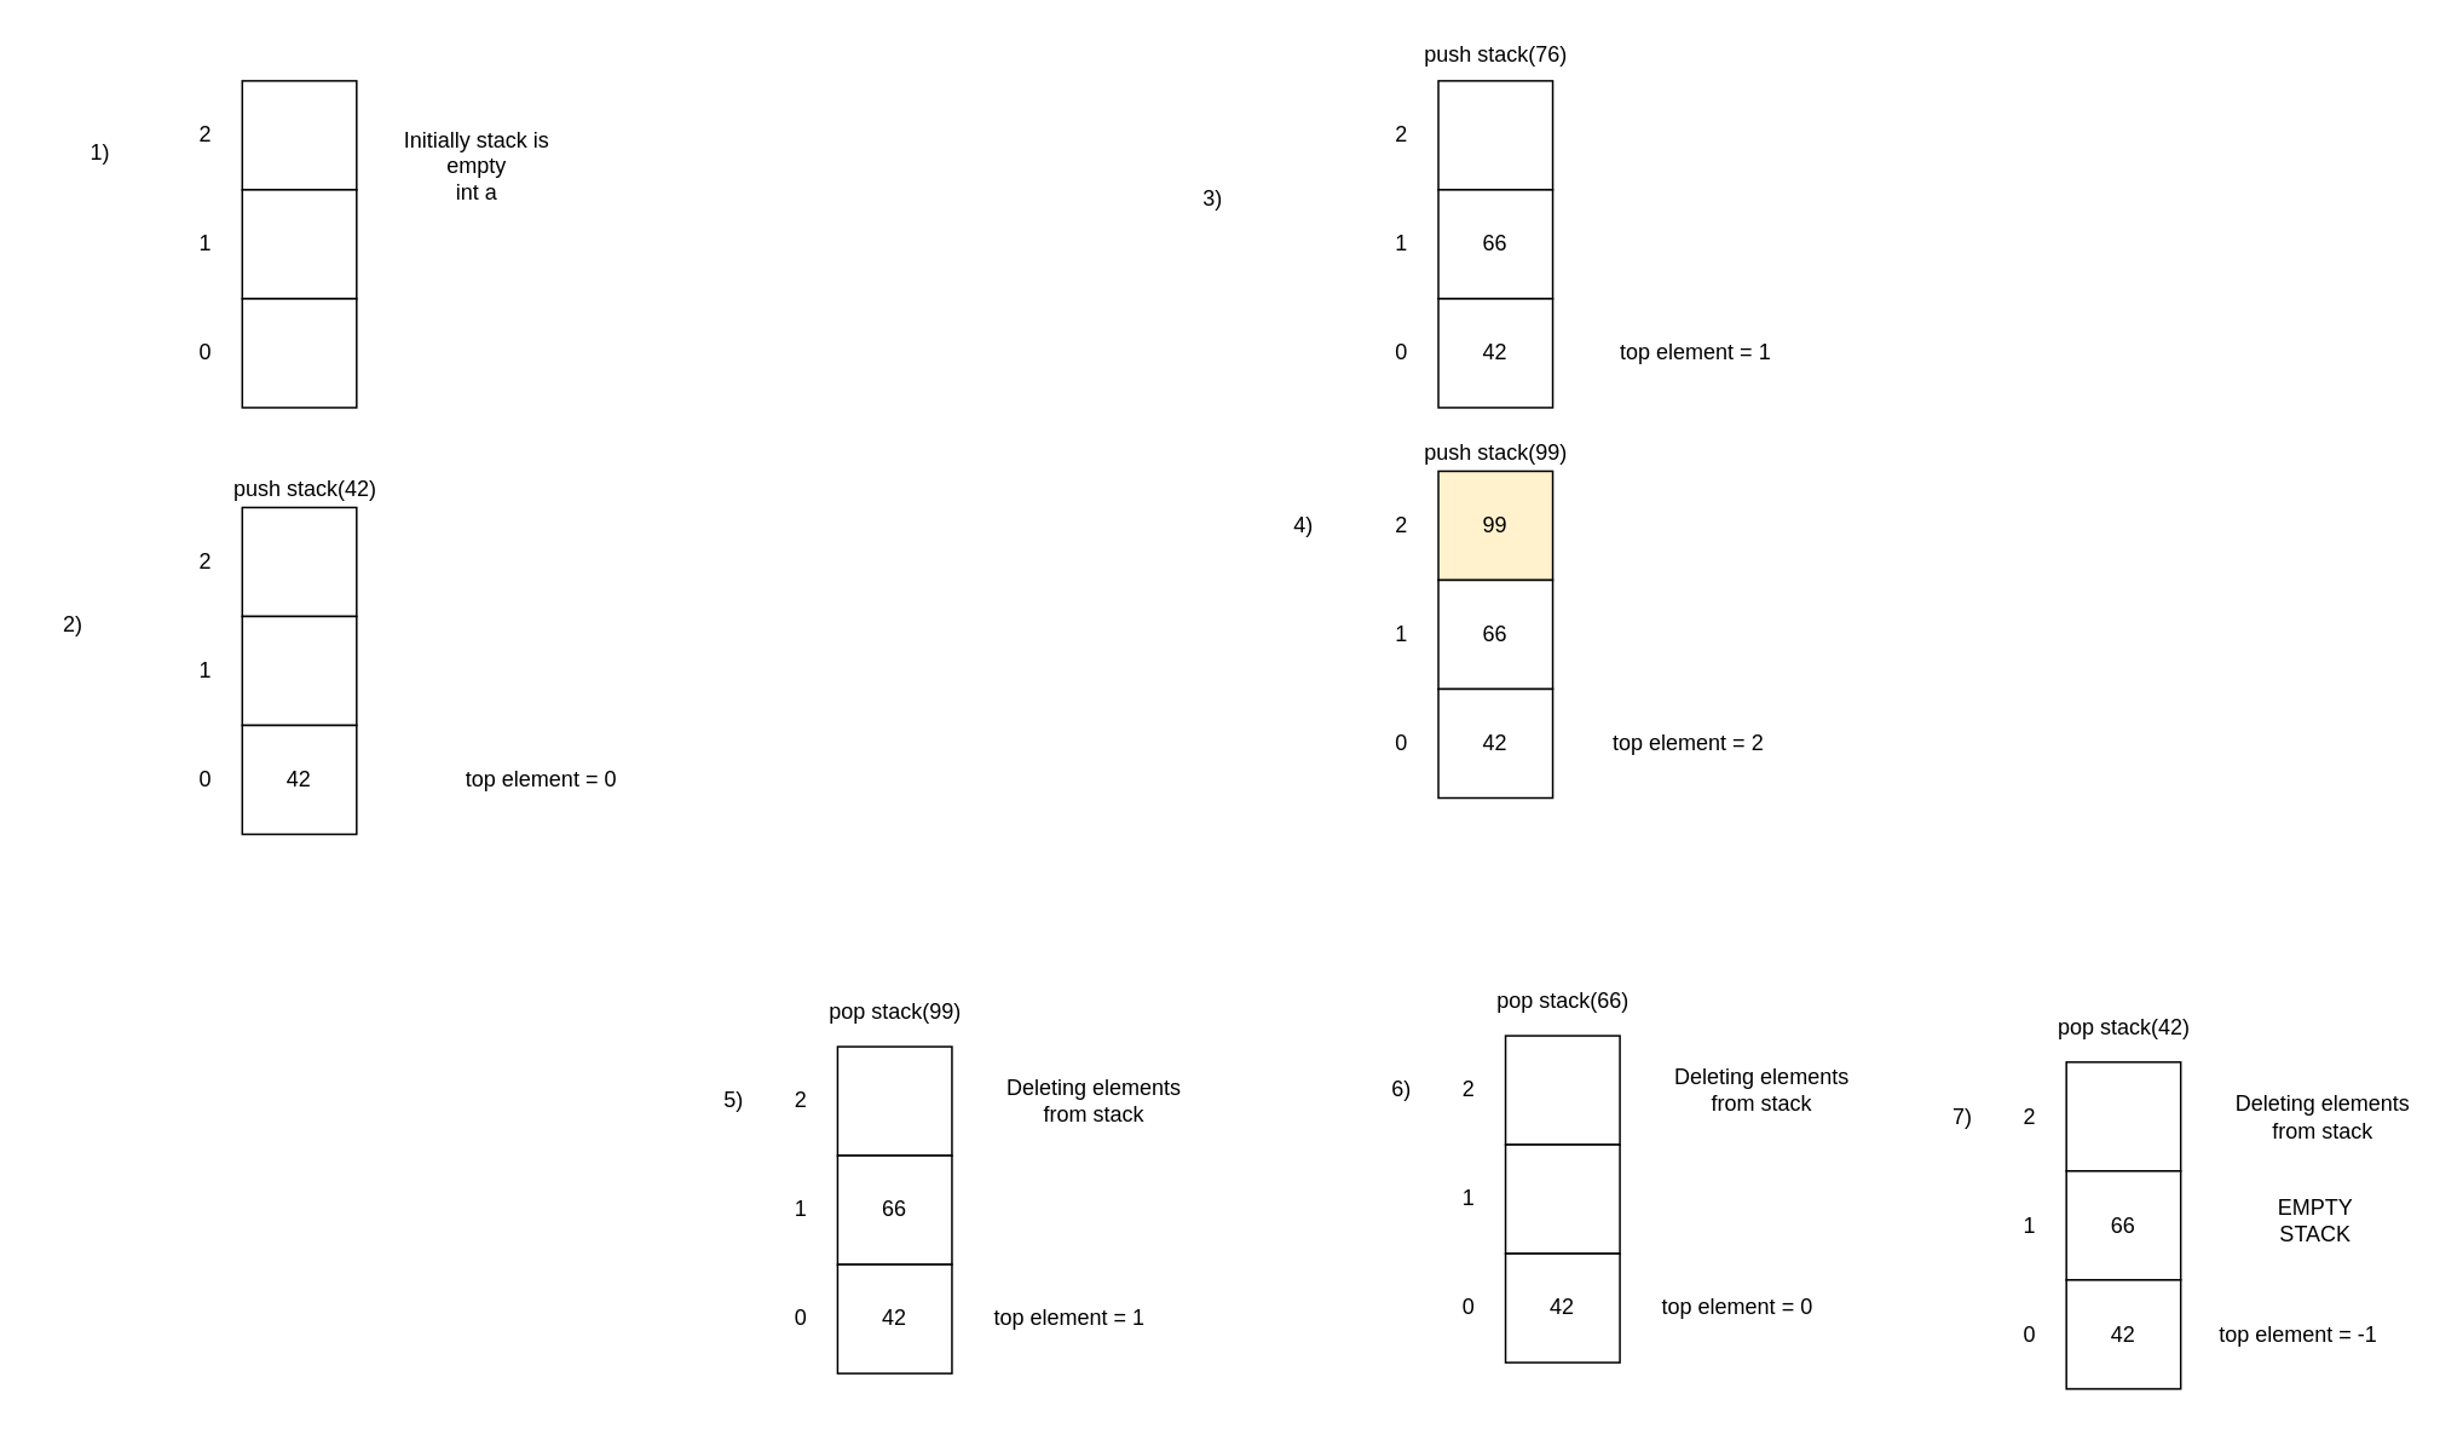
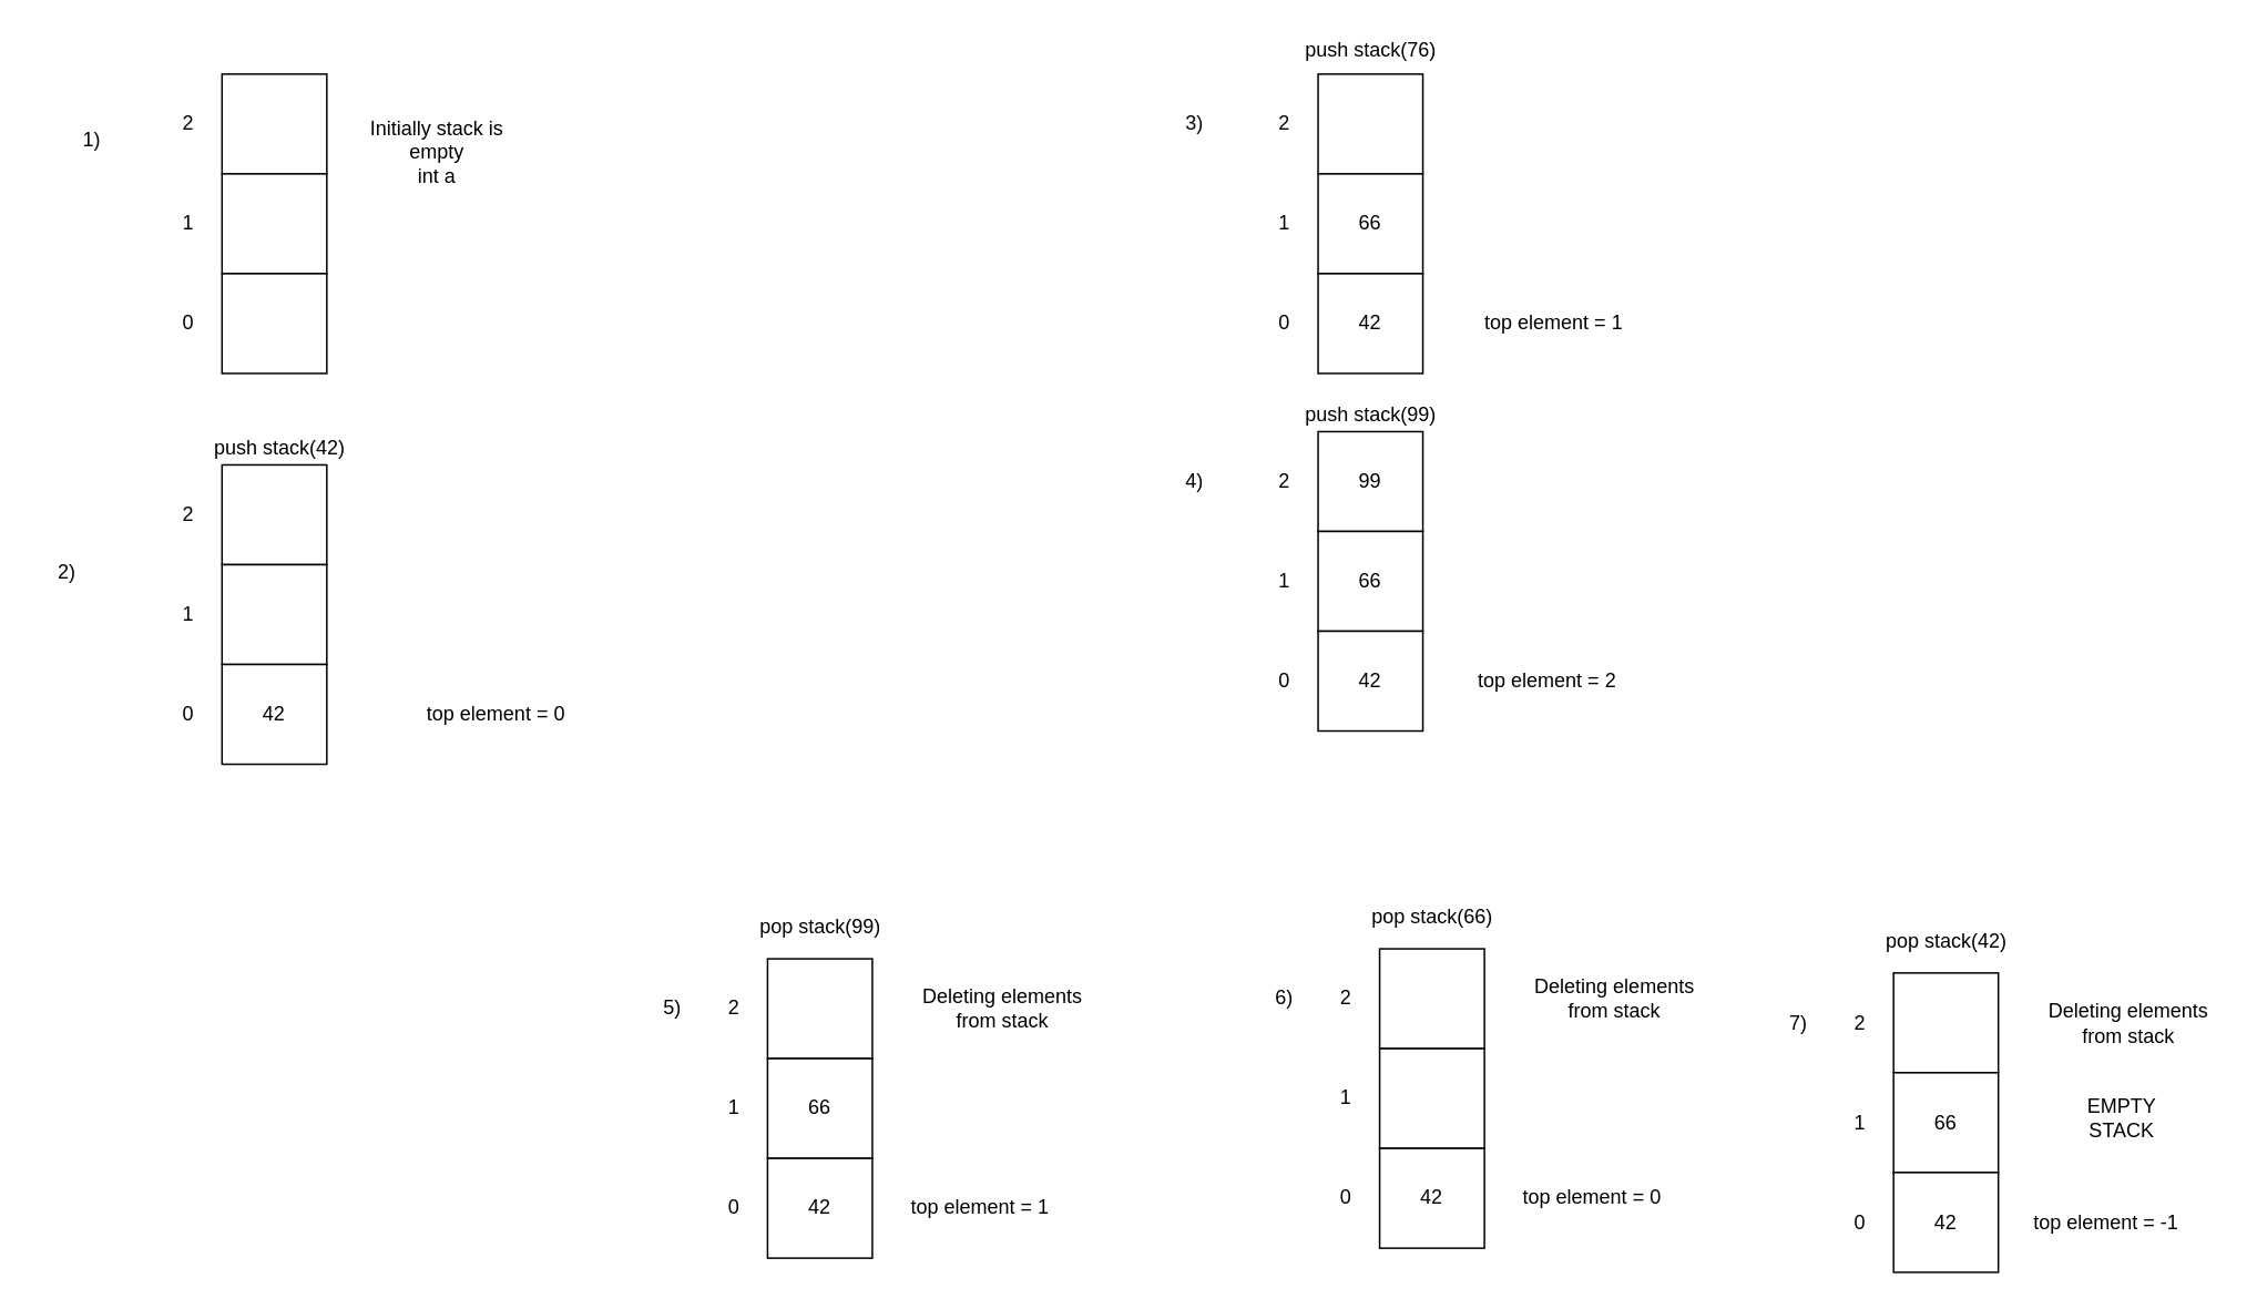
- <mxCell id="25" value="3)" style="text;html=1;strokeColor=none;fillColor=none;align=center;verticalAlign=middle;whiteSpace=wrap;rounded=0;labelBackgroundColor=none;fontColor=#000000;" parent="1" vertex="1"><mxGeometry x="648" y="99" width="40" height="20" as="geometry" /></mxCell>
+ <mxCell id="25" value="3)" style="text;html=1;strokeColor=none;fillColor=none;align=center;verticalAlign=middle;whiteSpace=wrap;rounded=0;labelBackgroundColor=none;fontColor=#000000;" parent="1" vertex="1"><mxGeometry x="698" y="64" width="40" height="20" as="geometry" /></mxCell>
- <mxCell id="28" value="99" style="rounded=0;whiteSpace=wrap;html=1;labelBackgroundColor=none;labelBorderColor=none;fillColor=#fff2cc;" parent="1" vertex="1"><mxGeometry x="792" y="259" width="63" height="60" as="geometry" /></mxCell>
+ <mxCell id="28" value="99" style="rounded=0;whiteSpace=wrap;html=1;labelBackgroundColor=none;labelBorderColor=none;" parent="1" vertex="1"><mxGeometry x="792" y="259" width="63" height="60" as="geometry" /></mxCell>
